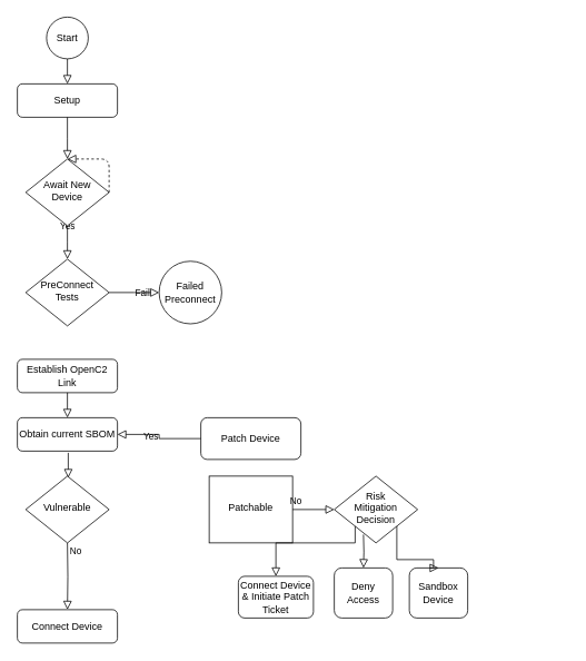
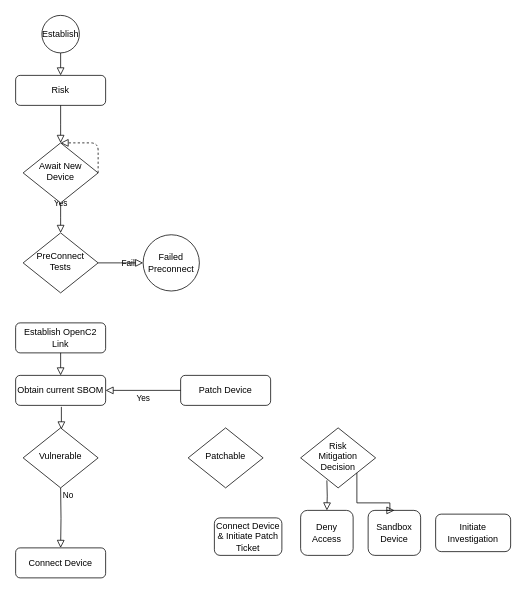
- <mxCell id="9" value="Start" style="ellipse;whiteSpace=wrap;html=1;aspect=fixed;" parent="1" vertex="1"><mxGeometry x="55" y="20" width="50" height="50" as="geometry" /></mxCell>
+ <mxCell id="9" value="Establish" style="ellipse;whiteSpace=wrap;html=1;aspect=fixed;" parent="1" vertex="1"><mxGeometry x="55" y="20" width="50" height="50" as="geometry" /></mxCell>
- <mxCell id="5" value="Setup" style="rounded=1;whiteSpace=wrap;html=1;fontSize=12;glass=0;strokeWidth=1;shadow=0;" parent="1" vertex="1"><mxGeometry x="20" y="100" width="120" height="40" as="geometry" /></mxCell>
+ <mxCell id="5" value="Risk" style="rounded=1;whiteSpace=wrap;html=1;fontSize=12;glass=0;strokeWidth=1;shadow=0;" parent="1" vertex="1"><mxGeometry x="20" y="100" width="120" height="40" as="geometry" /></mxCell>
- <mxCell id="20" value="Patch Device" style="rounded=1;whiteSpace=wrap;html=1;fontSize=12;glass=0;strokeWidth=1;shadow=0;" vertex="1" parent="1"><mxGeometry x="240" y="500" width="120" height="50" as="geometry" /></mxCell>
+ <mxCell id="20" value="Patch Device" style="rounded=1;whiteSpace=wrap;html=1;fontSize=12;glass=0;strokeWidth=1;shadow=0;" vertex="1" parent="1"><mxGeometry x="240" y="500" width="120" height="40" as="geometry" /></mxCell>
- <mxCell id="19" value="Patchable" style="whiteSpace=wrap;html=1;shadow=0;fontFamily=Helvetica;fontSize=12;align=center;strokeWidth=1;spacing=6;spacingTop=-4;rounded=0;" vertex="1" parent="1"><mxGeometry x="250" y="570" width="100" height="80" as="geometry" /></mxCell>
+ <mxCell id="19" value="Patchable" style="rhombus;whiteSpace=wrap;html=1;shadow=0;fontFamily=Helvetica;fontSize=12;align=center;strokeWidth=1;spacing=6;spacingTop=-4;" vertex="1" parent="1"><mxGeometry x="250" y="570" width="100" height="80" as="geometry" /></mxCell>
- <mxCell id="22" value="No" style="edgeStyle=orthogonalEdgeStyle;rounded=0;html=1;jettySize=auto;orthogonalLoop=1;fontSize=11;endArrow=block;endFill=0;endSize=8;strokeWidth=1;shadow=0;labelBackgroundColor=none;exitX=1;exitY=0.5;exitDx=0;exitDy=0;entryX=0;entryY=0.5;entryDx=0;entryDy=0;" edge="1" parent="1" source="19" target="23"><mxGeometry x="-0.833" y="10" relative="1" as="geometry"><mxPoint as="offset" /><mxPoint x="140" y="620" as="sourcePoint" /><mxPoint x="400" y="610" as="targetPoint" /></mxGeometry></mxCell>
- <mxCell id="28" value="&amp;nbsp;" style="rounded=0;html=1;jettySize=auto;orthogonalLoop=1;fontSize=11;endArrow=block;endFill=0;endSize=8;strokeWidth=1;shadow=0;labelBackgroundColor=none;edgeStyle=orthogonalEdgeStyle;exitX=0;exitY=1;exitDx=0;exitDy=0;entryX=0.5;entryY=0;entryDx=0;entryDy=0;" edge="1" parent="1" source="23" target="26"><mxGeometry x="0.333" y="20" relative="1" as="geometry"><mxPoint as="offset" /><mxPoint x="90" y="499" as="sourcePoint" /><mxPoint x="110" y="700" as="targetPoint" /><Array as="points"><mxPoint x="425" y="650" /><mxPoint x="330" y="650" /></Array></mxGeometry></mxCell>
+ <mxCell id="24" value="Initiate Investigation" style="rounded=1;whiteSpace=wrap;html=1;fontSize=12;glass=0;strokeWidth=1;shadow=0;" vertex="1" parent="1"><mxGeometry x="580" y="685" width="100" height="50" as="geometry" /></mxCell>
